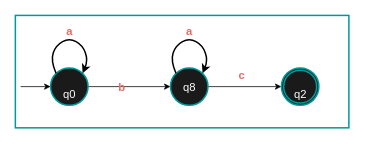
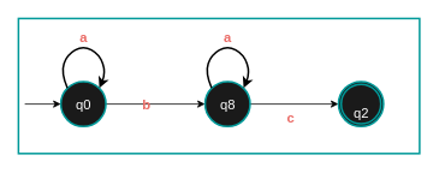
- <mxCell id="14" value="c" style="text;html=1;align=center;verticalAlign=middle;resizable=0;points=[];;autosize=1;fontSize=15;fontColor=#EA6B66;fontStyle=1" vertex="1" parent="1"><mxGeometry x="312" y="90" width="20" height="20" as="geometry" /></mxCell>
+ <mxCell id="14" value="c" style="text;html=1;align=center;verticalAlign=middle;resizable=0;points=[];;autosize=1;fontSize=15;fontColor=#EA6B66;fontStyle=1" vertex="1" parent="1"><mxGeometry x="312" y="120" width="20" height="20" as="geometry" /></mxCell>
- <mxCell id="9" value="&lt;font color=&quot;#ffffff&quot;&gt;q0&lt;/font&gt;" style="text;html=1;align=center;verticalAlign=middle;resizable=0;points=[];;autosize=1;fontSize=15;" vertex="1" parent="1"><mxGeometry x="77" y="115" width="30" height="20" as="geometry" /></mxCell>
+ <mxCell id="9" value="&lt;font color=&quot;#ffffff&quot;&gt;q0&lt;/font&gt;" style="text;html=1;align=center;verticalAlign=middle;resizable=0;points=[];;autosize=1;fontSize=15;" vertex="1" parent="1"><mxGeometry x="77" y="105" width="30" height="20" as="geometry" /></mxCell>
